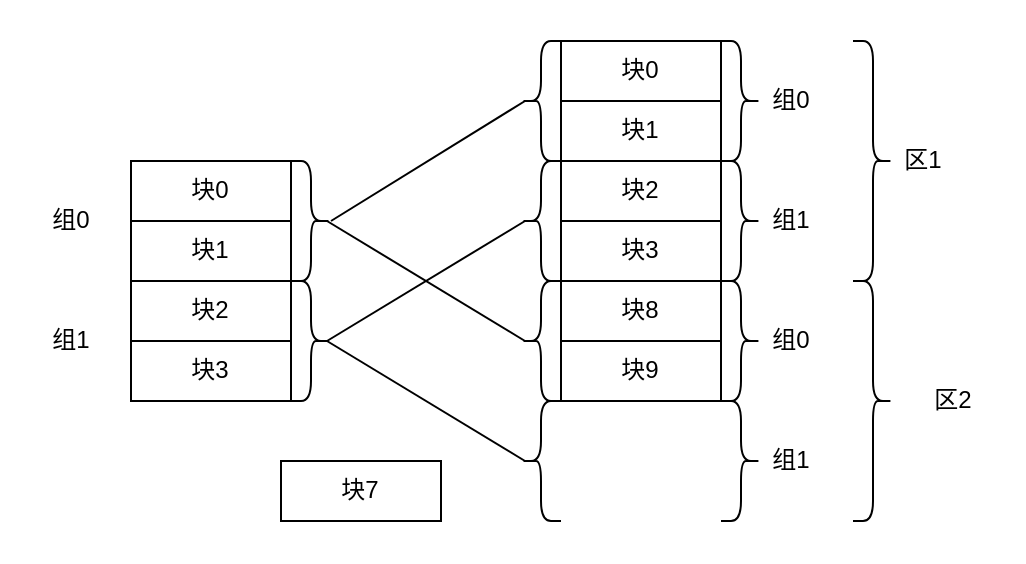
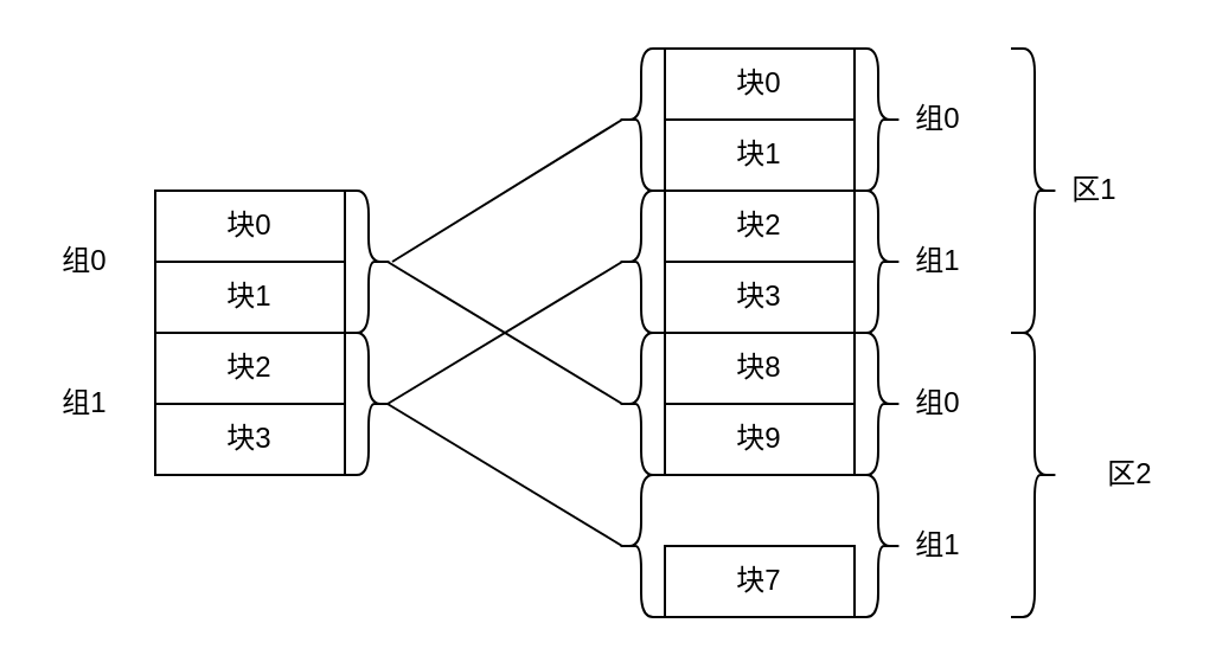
- <mxCell id="14" value="块7" style="rounded=0;whiteSpace=wrap;html=1;" parent="1" vertex="1"><mxGeometry x="140" y="230" width="80" height="30" as="geometry" /></mxCell>
+ <mxCell id="14" value="块7" style="rounded=0;whiteSpace=wrap;html=1;" parent="1" vertex="1"><mxGeometry x="280" y="230" width="80" height="30" as="geometry" /></mxCell>
